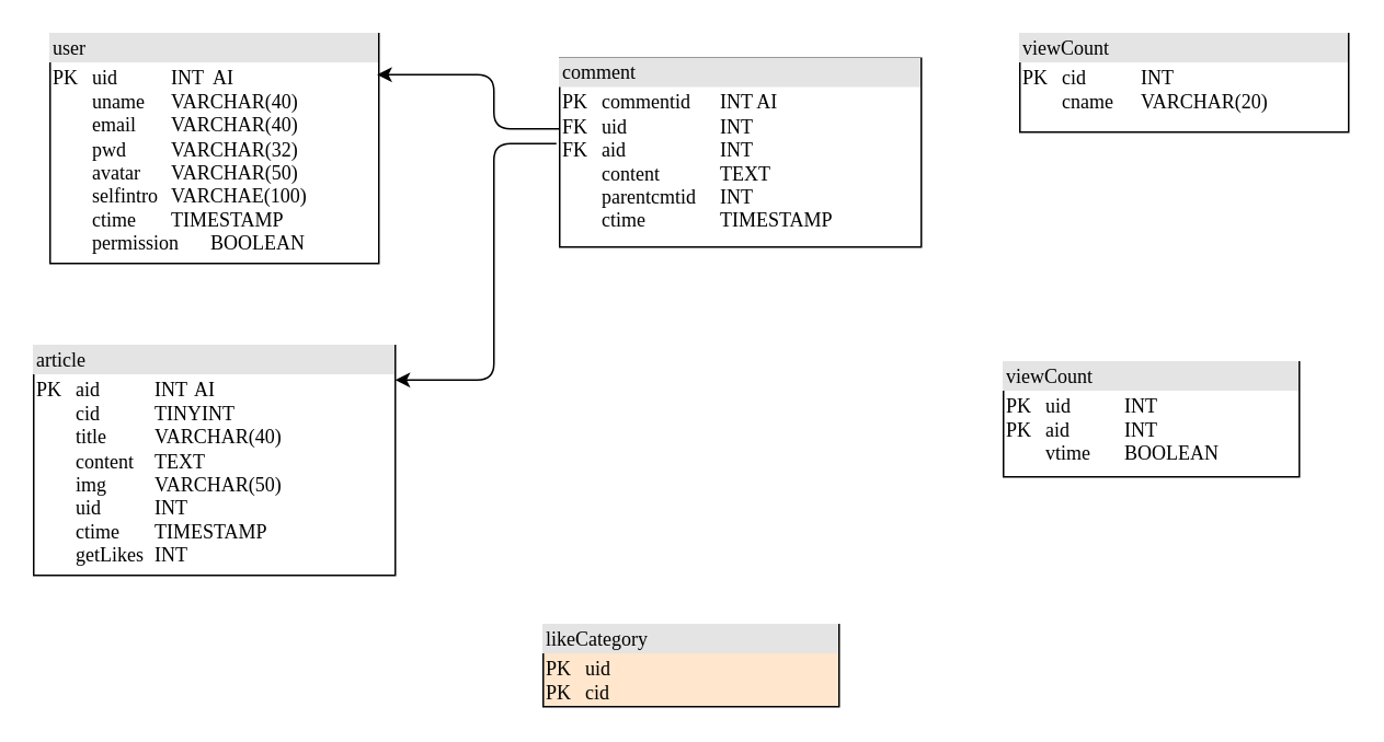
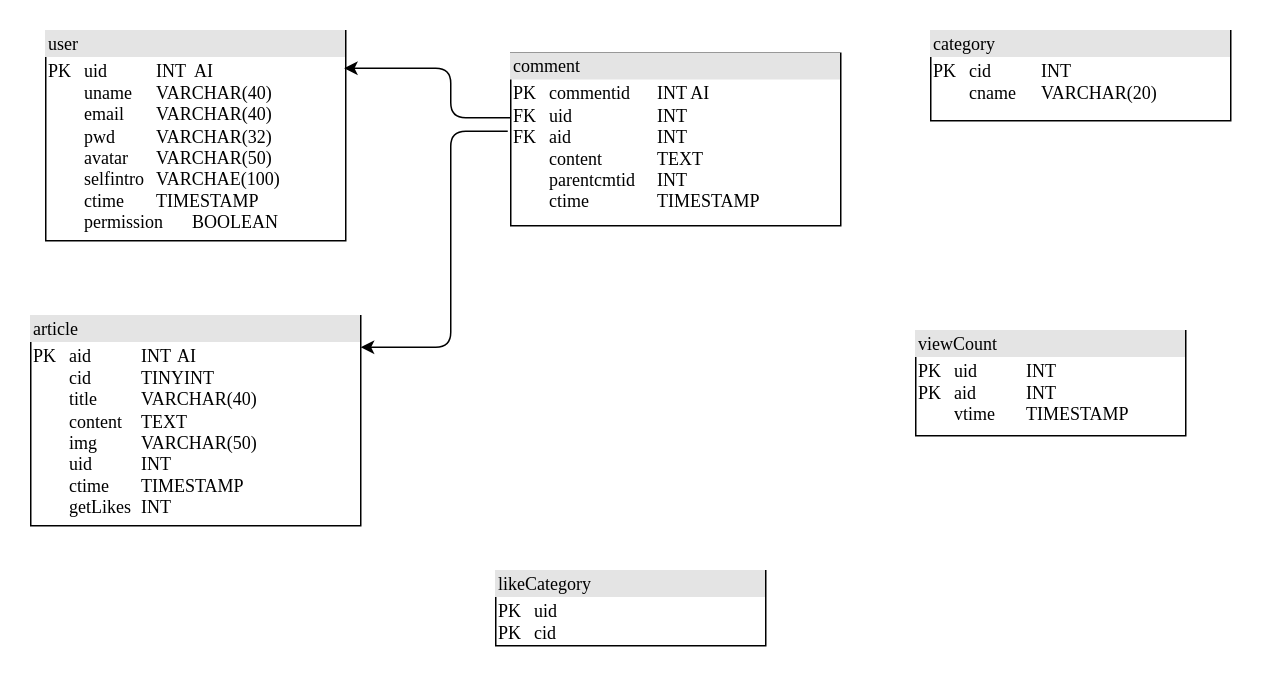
- <mxCell id="7" value="&lt;div style=&quot;box-sizing: border-box ; width: 100% ; background: #e4e4e4 ; padding: 2px&quot;&gt;viewCount&lt;/div&gt;&lt;table style=&quot;width: 100% ; font-size: 1em&quot; cellpadding=&quot;2&quot; cellspacing=&quot;0&quot;&gt;&lt;tbody&gt;&lt;tr&gt;&lt;td&gt;PK&lt;span style=&quot;white-space: pre&quot;&gt;&#09;&lt;/span&gt;cid&lt;span style=&quot;white-space: pre&quot;&gt;&#09;&lt;/span&gt;&lt;span style=&quot;white-space: pre&quot;&gt;&#09;&lt;/span&gt;INT&lt;br&gt;&lt;span style=&quot;white-space: pre&quot;&gt;&#09;&lt;/span&gt;cname&lt;span style=&quot;white-space: pre&quot;&gt;&#09;&lt;/span&gt;VARCHAR(20)&lt;br&gt;&lt;br&gt;&lt;/td&gt;&lt;td&gt;&lt;/td&gt;&lt;/tr&gt;&lt;/tbody&gt;&lt;/table&gt;" style="verticalAlign=top;align=left;overflow=fill;html=1;rounded=0;shadow=0;comic=0;labelBackgroundColor=none;strokeWidth=1;fontFamily=Verdana;fontSize=12" parent="1" vertex="1"><mxGeometry x="620" y="20" width="200" height="60" as="geometry" /></mxCell>
+ <mxCell id="7" value="&lt;div style=&quot;box-sizing: border-box ; width: 100% ; background: #e4e4e4 ; padding: 2px&quot;&gt;category&lt;/div&gt;&lt;table style=&quot;width: 100% ; font-size: 1em&quot; cellpadding=&quot;2&quot; cellspacing=&quot;0&quot;&gt;&lt;tbody&gt;&lt;tr&gt;&lt;td&gt;PK&lt;span style=&quot;white-space: pre&quot;&gt;&#09;&lt;/span&gt;cid&lt;span style=&quot;white-space: pre&quot;&gt;&#09;&lt;/span&gt;&lt;span style=&quot;white-space: pre&quot;&gt;&#09;&lt;/span&gt;INT&lt;br&gt;&lt;span style=&quot;white-space: pre&quot;&gt;&#09;&lt;/span&gt;cname&lt;span style=&quot;white-space: pre&quot;&gt;&#09;&lt;/span&gt;VARCHAR(20)&lt;br&gt;&lt;br&gt;&lt;/td&gt;&lt;td&gt;&lt;/td&gt;&lt;/tr&gt;&lt;/tbody&gt;&lt;/table&gt;" style="verticalAlign=top;align=left;overflow=fill;html=1;rounded=0;shadow=0;comic=0;labelBackgroundColor=none;strokeWidth=1;fontFamily=Verdana;fontSize=12" parent="1" vertex="1"><mxGeometry x="620" y="20" width="200" height="60" as="geometry" /></mxCell>
- <mxCell id="8" value="&lt;div style=&quot;box-sizing: border-box ; width: 100% ; background: #e4e4e4 ; padding: 2px&quot;&gt;viewCount&lt;/div&gt;&lt;table style=&quot;width: 100% ; font-size: 1em&quot; cellpadding=&quot;2&quot; cellspacing=&quot;0&quot;&gt;&lt;tbody&gt;&lt;tr&gt;&lt;td&gt;PK&lt;span style=&quot;white-space: pre&quot;&gt;&#09;&lt;/span&gt;uid&lt;span style=&quot;white-space: pre&quot;&gt;&#09;&lt;/span&gt;&lt;span style=&quot;white-space: pre&quot;&gt;&#09;&lt;/span&gt;INT&lt;br&gt;PK&lt;span style=&quot;white-space: pre&quot;&gt;&#09;&lt;/span&gt;aid&lt;span style=&quot;white-space: pre&quot;&gt;&#09;&lt;/span&gt;&lt;span style=&quot;white-space: pre&quot;&gt;&#09;&lt;/span&gt;INT&lt;br&gt;&lt;span style=&quot;white-space: pre&quot;&gt;&#09;&lt;/span&gt;vtime&lt;span style=&quot;white-space: pre&quot;&gt;&#09;&lt;/span&gt;BOOLEAN&lt;br&gt;&lt;/td&gt;&lt;td&gt;&lt;/td&gt;&lt;/tr&gt;&lt;/tbody&gt;&lt;/table&gt;" style="verticalAlign=top;align=left;overflow=fill;html=1;rounded=0;shadow=0;comic=0;labelBackgroundColor=none;strokeWidth=1;fontFamily=Verdana;fontSize=12" parent="1" vertex="1"><mxGeometry x="610" y="220" width="180" height="70" as="geometry" /></mxCell>
+ <mxCell id="8" value="&lt;div style=&quot;box-sizing: border-box ; width: 100% ; background: #e4e4e4 ; padding: 2px&quot;&gt;viewCount&lt;/div&gt;&lt;table style=&quot;width: 100% ; font-size: 1em&quot; cellpadding=&quot;2&quot; cellspacing=&quot;0&quot;&gt;&lt;tbody&gt;&lt;tr&gt;&lt;td&gt;PK&lt;span style=&quot;white-space: pre&quot;&gt;&#09;&lt;/span&gt;uid&lt;span style=&quot;white-space: pre&quot;&gt;&#09;&lt;/span&gt;&lt;span style=&quot;white-space: pre&quot;&gt;&#09;&lt;/span&gt;INT&lt;br&gt;PK&lt;span style=&quot;white-space: pre&quot;&gt;&#09;&lt;/span&gt;aid&lt;span style=&quot;white-space: pre&quot;&gt;&#09;&lt;/span&gt;&lt;span style=&quot;white-space: pre&quot;&gt;&#09;&lt;/span&gt;INT&lt;br&gt;&lt;span style=&quot;white-space: pre&quot;&gt;&#09;&lt;/span&gt;vtime&lt;span style=&quot;white-space: pre&quot;&gt;&#09;&lt;/span&gt;TIMESTAMP&lt;br&gt;&lt;/td&gt;&lt;td&gt;&lt;/td&gt;&lt;/tr&gt;&lt;/tbody&gt;&lt;/table&gt;" style="verticalAlign=top;align=left;overflow=fill;html=1;rounded=0;shadow=0;comic=0;labelBackgroundColor=none;strokeWidth=1;fontFamily=Verdana;fontSize=12" parent="1" vertex="1"><mxGeometry x="610" y="220" width="180" height="70" as="geometry" /></mxCell>
- <mxCell id="9" value="&lt;div style=&quot;box-sizing: border-box ; width: 100% ; background: #e4e4e4 ; padding: 2px&quot;&gt;likeCategory&lt;/div&gt;&lt;table style=&quot;width: 100% ; font-size: 1em&quot; cellpadding=&quot;2&quot; cellspacing=&quot;0&quot;&gt;&lt;tbody&gt;&lt;tr&gt;&lt;td&gt;PK&lt;span style=&quot;white-space: pre&quot;&gt;&#09;&lt;/span&gt;uid&lt;br&gt;PK&lt;span style=&quot;white-space: pre&quot;&gt;&#09;&lt;/span&gt;cid&lt;br&gt;&lt;/td&gt;&lt;td&gt;&lt;/td&gt;&lt;/tr&gt;&lt;/tbody&gt;&lt;/table&gt;" style="verticalAlign=top;align=left;overflow=fill;html=1;rounded=0;shadow=0;comic=0;labelBackgroundColor=none;strokeWidth=1;fontFamily=Verdana;fontSize=12;fillColor=#ffe6cc;" parent="1" vertex="1"><mxGeometry x="330" y="380" width="180" height="50" as="geometry" /></mxCell>
+ <mxCell id="9" value="&lt;div style=&quot;box-sizing: border-box ; width: 100% ; background: #e4e4e4 ; padding: 2px&quot;&gt;likeCategory&lt;/div&gt;&lt;table style=&quot;width: 100% ; font-size: 1em&quot; cellpadding=&quot;2&quot; cellspacing=&quot;0&quot;&gt;&lt;tbody&gt;&lt;tr&gt;&lt;td&gt;PK&lt;span style=&quot;white-space: pre&quot;&gt;&#09;&lt;/span&gt;uid&lt;br&gt;PK&lt;span style=&quot;white-space: pre&quot;&gt;&#09;&lt;/span&gt;cid&lt;br&gt;&lt;/td&gt;&lt;td&gt;&lt;/td&gt;&lt;/tr&gt;&lt;/tbody&gt;&lt;/table&gt;" style="verticalAlign=top;align=left;overflow=fill;html=1;rounded=0;shadow=0;comic=0;labelBackgroundColor=none;strokeWidth=1;fontFamily=Verdana;fontSize=12" parent="1" vertex="1"><mxGeometry x="330" y="380" width="180" height="50" as="geometry" /></mxCell>
